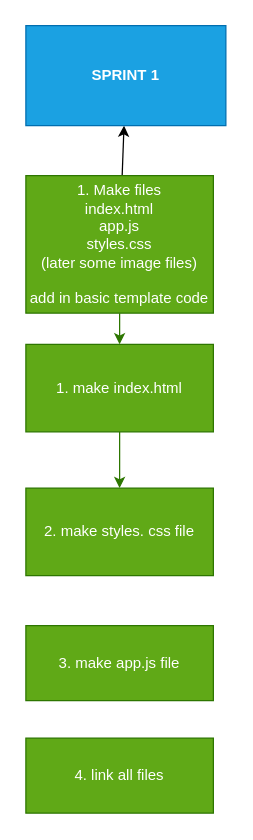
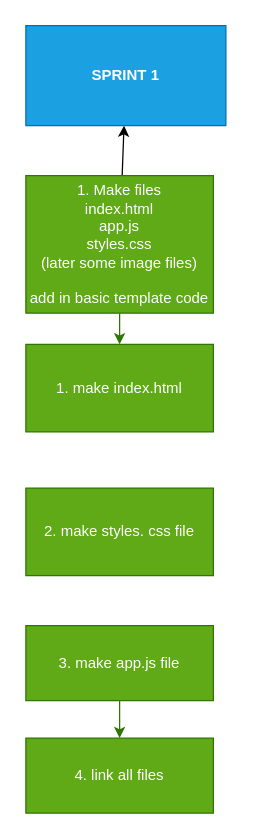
- <mxCell id="5" value="" style="edgeStyle=none;html=1;fontColor=#000000;fillColor=#60a917;strokeColor=#2D7600;" parent="1" source="6" target="7" edge="1"><mxGeometry relative="1" as="geometry" /></mxCell>
+ <mxCell id="8" value="" style="edgeStyle=none;html=1;fontColor=#000000;fillColor=#60a917;strokeColor=#2D7600;" parent="1" source="9" target="10" edge="1"><mxGeometry relative="1" as="geometry" /></mxCell>
